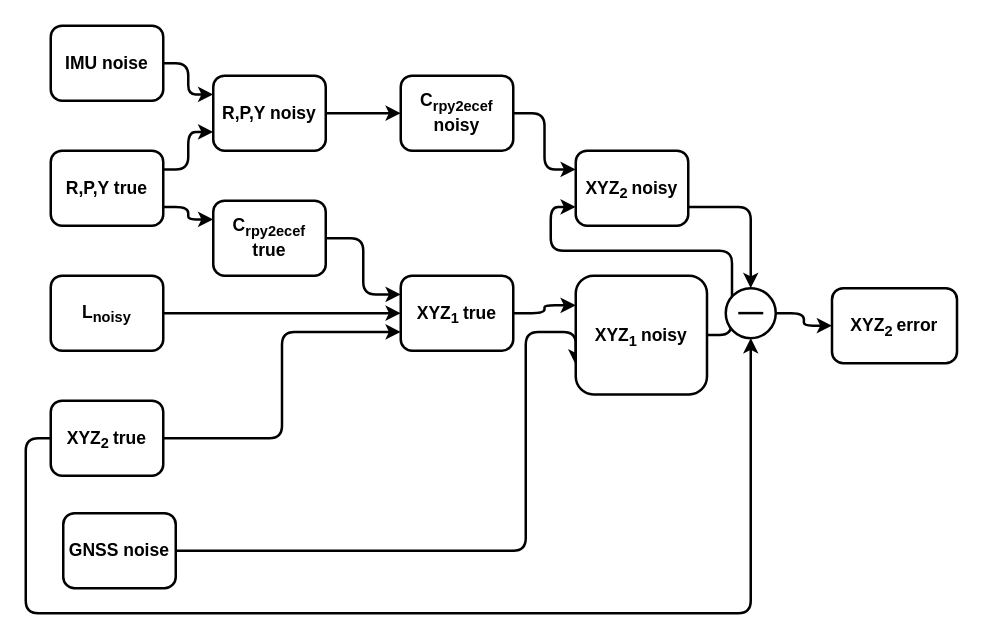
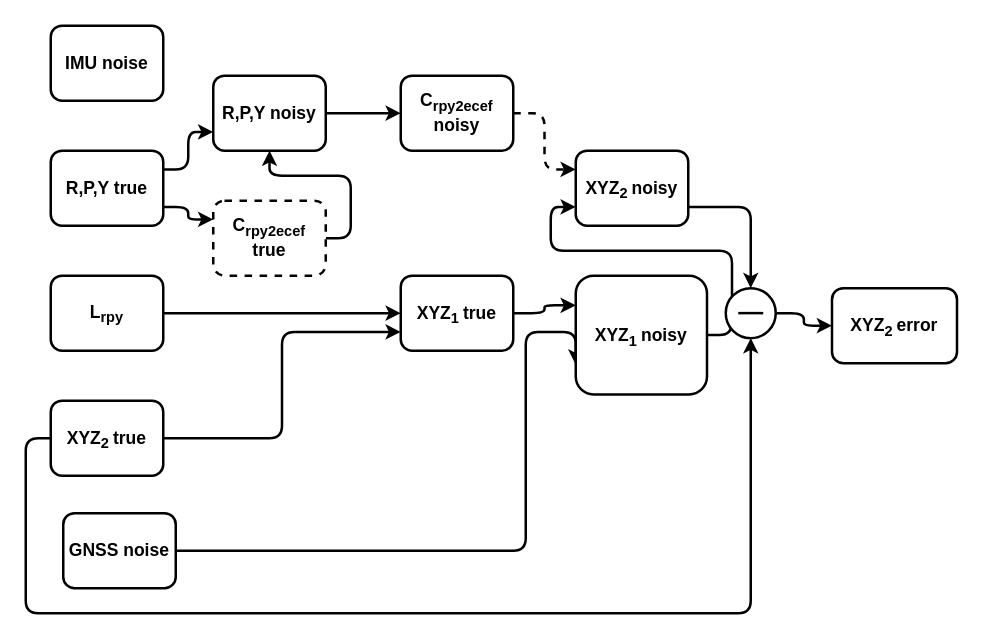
- <mxCell id="5" style="edgeStyle=orthogonalEdgeStyle;rounded=1;orthogonalLoop=1;jettySize=auto;html=1;exitX=1;exitY=0.5;exitDx=0;exitDy=0;entryX=0;entryY=0.25;entryDx=0;entryDy=0;strokeWidth=2;" parent="1" source="6" target="17" edge="1"><mxGeometry relative="1" as="geometry" /></mxCell>
- <mxCell id="24" style="edgeStyle=orthogonalEdgeStyle;rounded=1;orthogonalLoop=1;jettySize=auto;html=1;exitX=1;exitY=0.5;exitDx=0;exitDy=0;entryX=0;entryY=0.25;entryDx=0;entryDy=0;strokeWidth=2;" edge="1" parent="1" source="25" target="23"><mxGeometry relative="1" as="geometry" /></mxCell>
+ <mxCell id="24" style="edgeStyle=orthogonalEdgeStyle;rounded=1;orthogonalLoop=1;jettySize=auto;html=1;exitX=1;exitY=0.5;exitDx=0;exitDy=0;entryX=0;entryY=0.25;entryDx=0;entryDy=0;strokeWidth=2;dashed=1;" edge="1" parent="1" source="25" target="23"><mxGeometry relative="1" as="geometry" /></mxCell>
- <mxCell id="15" value="&lt;b&gt;&lt;font style=&quot;font-size: 14px&quot;&gt;C&lt;sub&gt;rpy2ecef&lt;/sub&gt; true&lt;/font&gt;&lt;/b&gt;" style="rounded=1;whiteSpace=wrap;html=1;strokeWidth=2;" parent="1" vertex="1"><mxGeometry x="170" y="160" width="90" height="60" as="geometry" /></mxCell>
+ <mxCell id="15" value="&lt;b&gt;&lt;font style=&quot;font-size: 14px&quot;&gt;C&lt;sub&gt;rpy2ecef&lt;/sub&gt; true&lt;/font&gt;&lt;/b&gt;" style="rounded=1;whiteSpace=wrap;html=1;strokeWidth=2;dashed=1;" parent="1" vertex="1"><mxGeometry x="170" y="160" width="90" height="60" as="geometry" /></mxCell>
- <mxCell id="14" style="edgeStyle=orthogonalEdgeStyle;rounded=1;orthogonalLoop=1;jettySize=auto;html=1;exitX=1;exitY=0.5;exitDx=0;exitDy=0;entryX=0;entryY=0.25;entryDx=0;entryDy=0;strokeWidth=2;" parent="1" source="15" target="19" edge="1"><mxGeometry relative="1" as="geometry" /></mxCell>
+ <mxCell id="14" style="edgeStyle=orthogonalEdgeStyle;rounded=1;orthogonalLoop=1;jettySize=auto;html=1;exitX=1;exitY=0.5;exitDx=0;exitDy=0;strokeWidth=2;" parent="1" source="15" target="17" edge="1"><mxGeometry relative="1" as="geometry" /></mxCell>
- <mxCell id="10" value="&lt;b&gt;&lt;font style=&quot;font-size: 14px&quot;&gt;&lt;font style=&quot;font-size: 14px&quot;&gt;L&lt;sub&gt;noisy&lt;/sub&gt;&lt;br&gt;&lt;/font&gt;&lt;/font&gt;&lt;/b&gt;" style="rounded=1;whiteSpace=wrap;html=1;strokeWidth=2;" parent="1" vertex="1"><mxGeometry x="40" y="220" width="90" height="60" as="geometry" /></mxCell>
+ <mxCell id="10" value="&lt;b&gt;&lt;font style=&quot;font-size: 14px&quot;&gt;&lt;font style=&quot;font-size: 14px&quot;&gt;L&lt;sub&gt;rpy&lt;/sub&gt;&lt;br&gt;&lt;/font&gt;&lt;/font&gt;&lt;/b&gt;" style="rounded=1;whiteSpace=wrap;html=1;strokeWidth=2;" parent="1" vertex="1"><mxGeometry x="40" y="220" width="90" height="60" as="geometry" /></mxCell>
